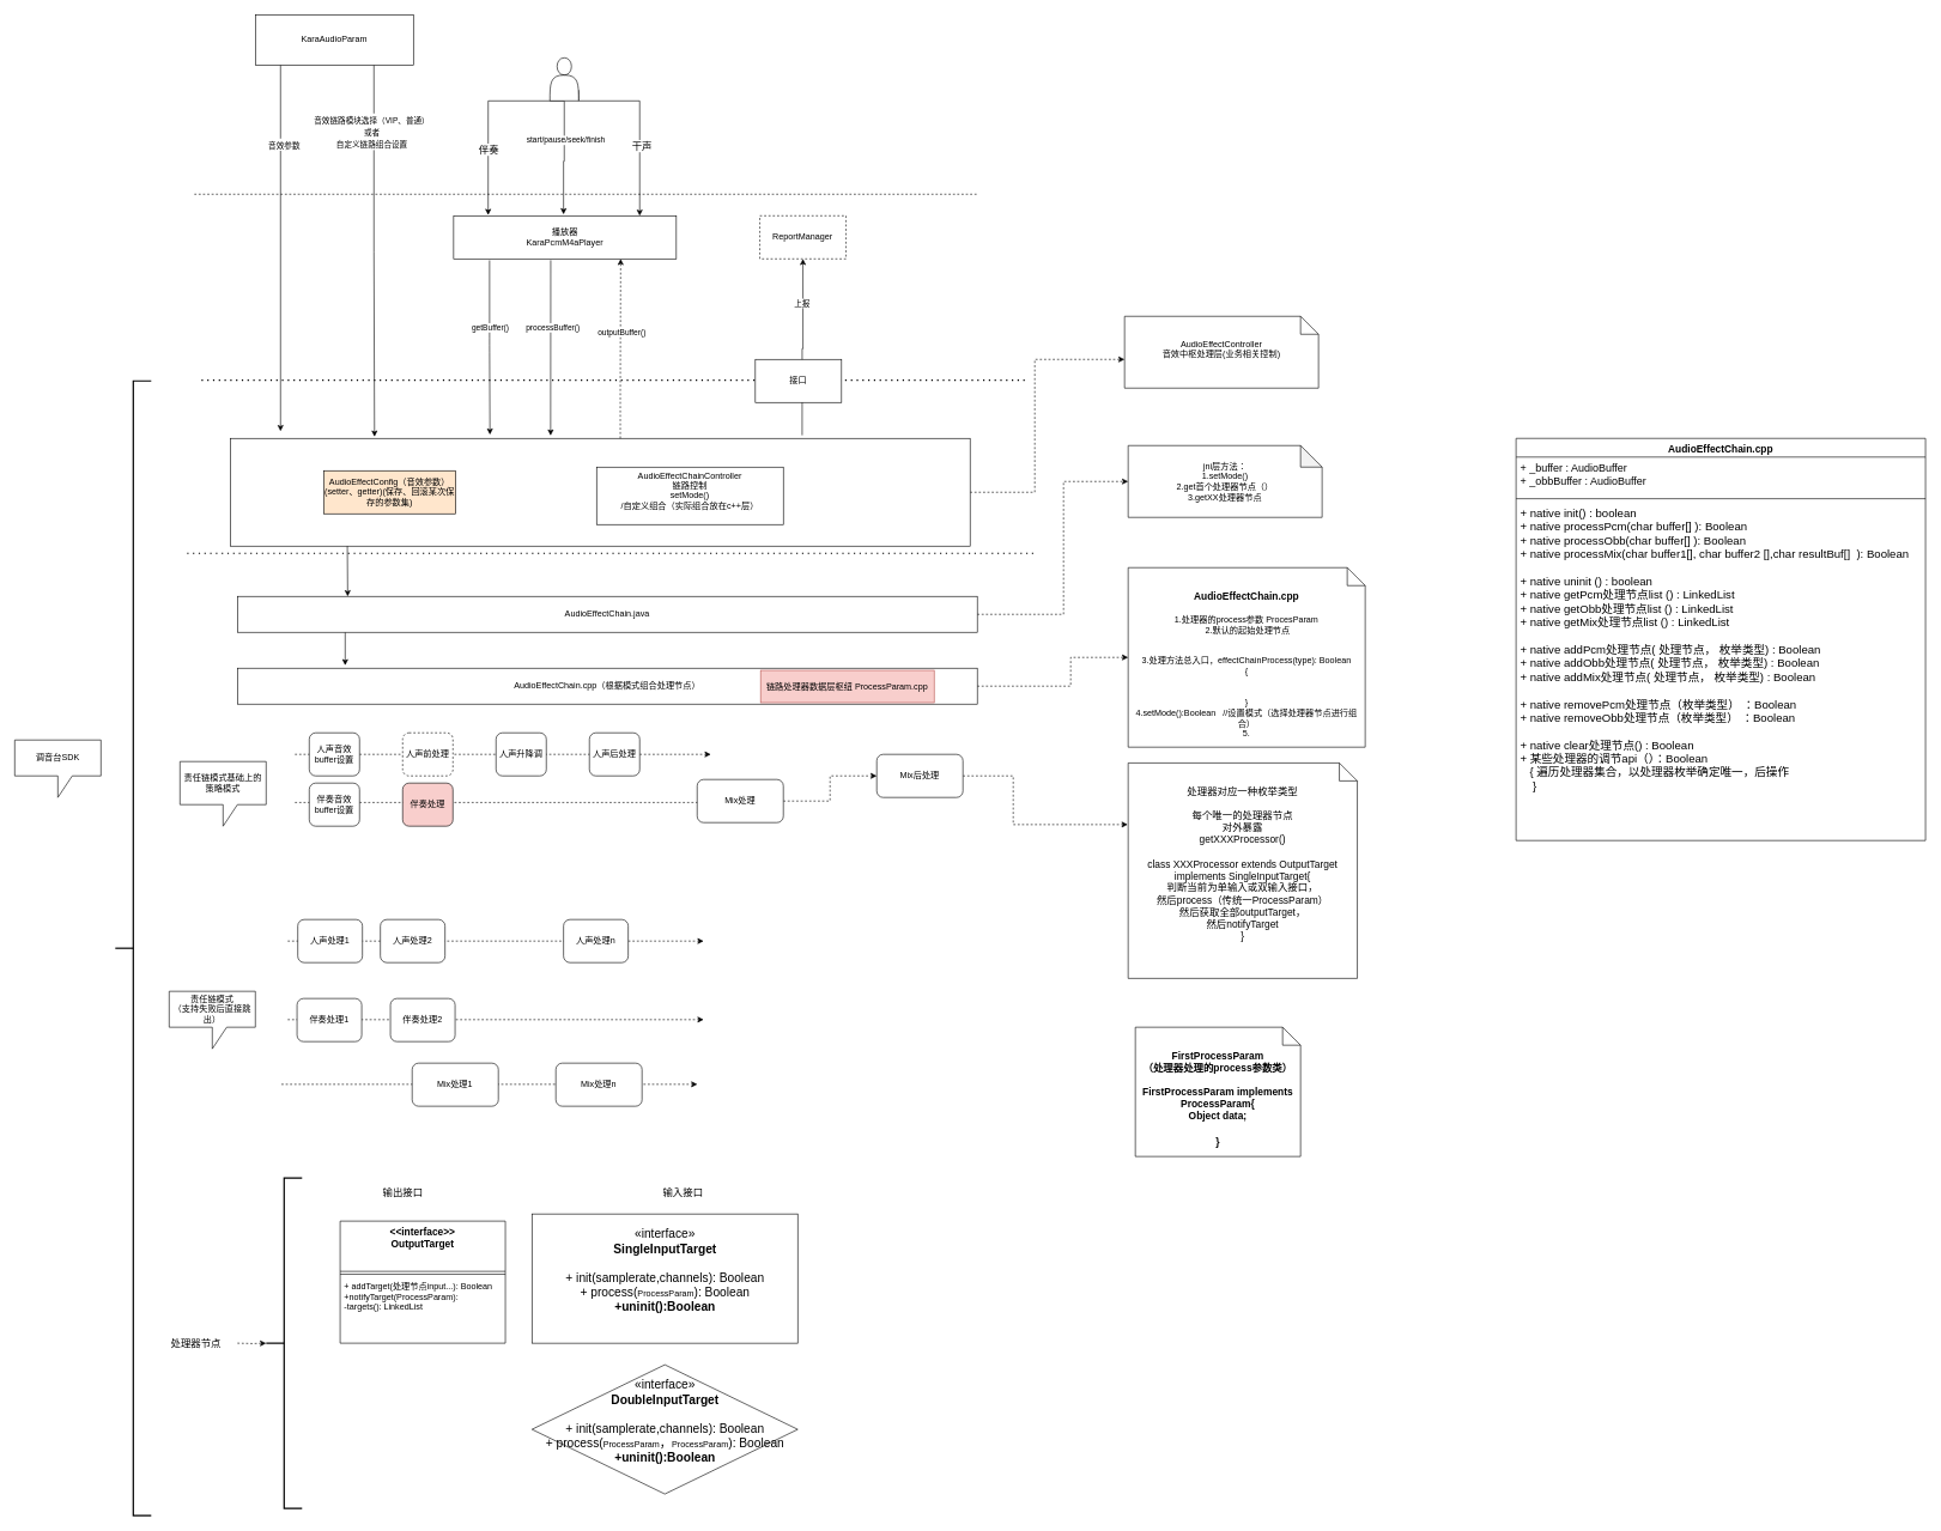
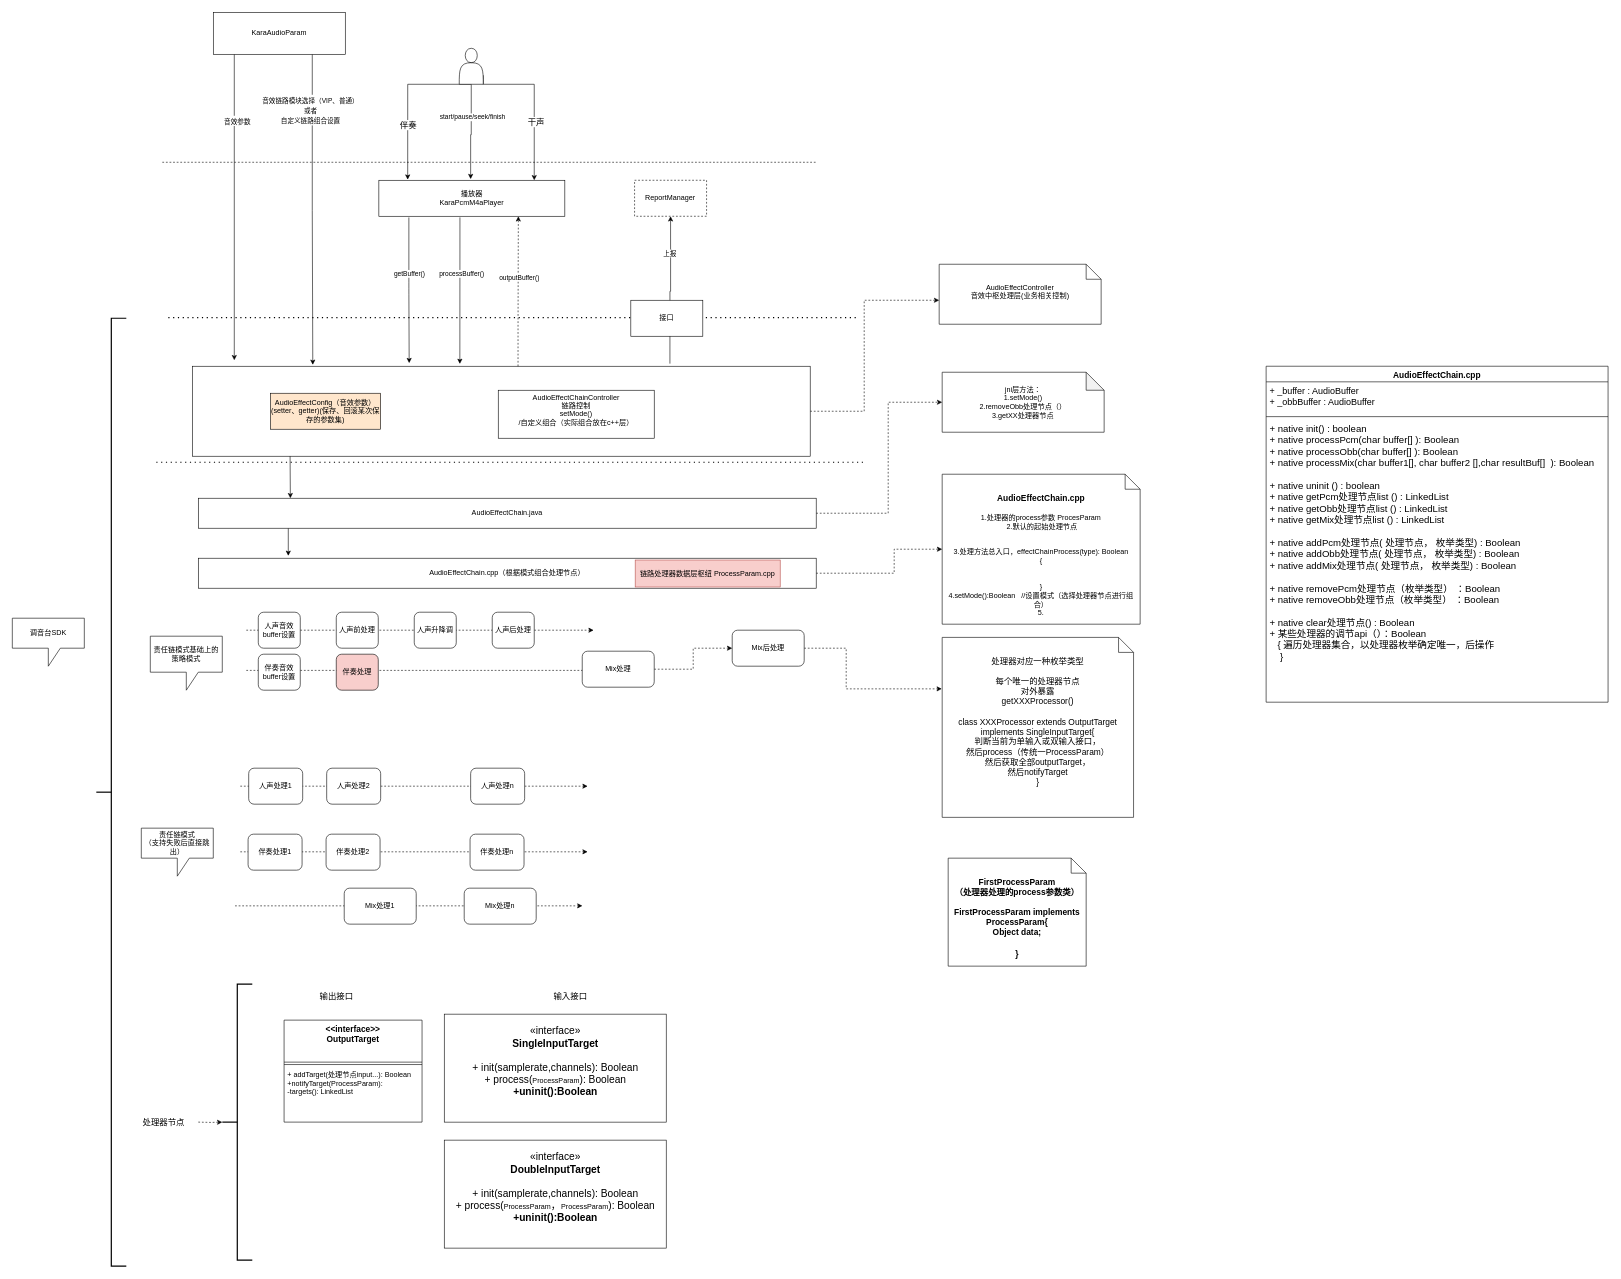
- <mxCell id="74" value="jni层方法：&lt;br&gt;1.setMode()&lt;br&gt;2.get首个处理器节点（）&lt;br&gt;3.getXX处理器节点" style="shape=note;whiteSpace=wrap;html=1;backgroundOutline=1;darkOpacity=0.05;rounded=0;" vertex="1" parent="1"><mxGeometry x="1570" y="620" width="270" height="100" as="geometry" /></mxCell>
+ <mxCell id="74" value="jni层方法：&lt;br&gt;1.setMode()&lt;br&gt;2.removeObb处理节点（）&lt;br&gt;3.getXX处理器节点" style="shape=note;whiteSpace=wrap;html=1;backgroundOutline=1;darkOpacity=0.05;rounded=0;" vertex="1" parent="1"><mxGeometry x="1570" y="620" width="270" height="100" as="geometry" /></mxCell>
- <mxCell id="22" value="人声前处理" style="rounded=1;whiteSpace=wrap;html=1;strokeColor=#000000;dashed=1;" vertex="1" parent="1"><mxGeometry x="560" y="1020" width="70" height="60" as="geometry" /></mxCell>
+ <mxCell id="22" value="人声前处理" style="rounded=1;whiteSpace=wrap;html=1;strokeColor=#000000;" vertex="1" parent="1"><mxGeometry x="560" y="1020" width="70" height="60" as="geometry" /></mxCell>
- <mxCell id="38" value="人声处理2" style="rounded=1;whiteSpace=wrap;html=1;strokeColor=#000000;" vertex="1" parent="1"><mxGeometry x="529" y="1280" width="90" height="60" as="geometry" /></mxCell>
+ <mxCell id="38" value="人声处理2" style="rounded=1;whiteSpace=wrap;html=1;strokeColor=#000000;" vertex="1" parent="1"><mxGeometry x="544" y="1280" width="90" height="60" as="geometry" /></mxCell>
+ <mxCell id="43" value="伴奏处理n" style="rounded=1;whiteSpace=wrap;html=1;strokeColor=#000000;" vertex="1" parent="1"><mxGeometry x="783" y="1390" width="90" height="60" as="geometry" /></mxCell>
- <mxCell id="70" value="«interface»&lt;br&gt;&lt;span style=&quot;font-weight: 700&quot;&gt;DoubleInputTarget&lt;/span&gt;&lt;span style=&quot;font-weight: 700 ; font-size: 17px&quot;&gt;&lt;br style=&quot;font-size: 17px&quot;&gt;&lt;br style=&quot;font-size: 17px&quot;&gt;&lt;/span&gt;+ init(samplerate,channels): Boolean&lt;br style=&quot;padding: 0px ; margin: 0px ; font-size: 17px&quot;&gt;+ process(&lt;span style=&quot;font-size: 12px ; text-align: left&quot;&gt;ProcessParam&lt;/span&gt;，&lt;span style=&quot;font-size: 12px ; text-align: left&quot;&gt;ProcessParam&lt;/span&gt;): Boolean&lt;br style=&quot;font-size: 17px&quot;&gt;&lt;span style=&quot;font-weight: 700 ; font-size: 17px&quot;&gt;+uninit():Boolean&lt;br style=&quot;font-size: 17px&quot;&gt;&lt;br style=&quot;font-size: 17px&quot;&gt;&lt;/span&gt;" style="rhombus;html=1;strokeColor=#000000;fontSize=17;" vertex="1" parent="1"><mxGeometry x="740" y="1900" width="370" height="180" as="geometry" /></mxCell>
+ <mxCell id="70" value="«interface»&lt;br&gt;&lt;span style=&quot;font-weight: 700&quot;&gt;DoubleInputTarget&lt;/span&gt;&lt;span style=&quot;font-weight: 700 ; font-size: 17px&quot;&gt;&lt;br style=&quot;font-size: 17px&quot;&gt;&lt;br style=&quot;font-size: 17px&quot;&gt;&lt;/span&gt;+ init(samplerate,channels): Boolean&lt;br style=&quot;padding: 0px ; margin: 0px ; font-size: 17px&quot;&gt;+ process(&lt;span style=&quot;font-size: 12px ; text-align: left&quot;&gt;ProcessParam&lt;/span&gt;，&lt;span style=&quot;font-size: 12px ; text-align: left&quot;&gt;ProcessParam&lt;/span&gt;): Boolean&lt;br style=&quot;font-size: 17px&quot;&gt;&lt;span style=&quot;font-weight: 700 ; font-size: 17px&quot;&gt;+uninit():Boolean&lt;br style=&quot;font-size: 17px&quot;&gt;&lt;br style=&quot;font-size: 17px&quot;&gt;&lt;/span&gt;" style="html=1;strokeColor=#000000;fontSize=17;" vertex="1" parent="1"><mxGeometry x="740" y="1900" width="370" height="180" as="geometry" /></mxCell>
